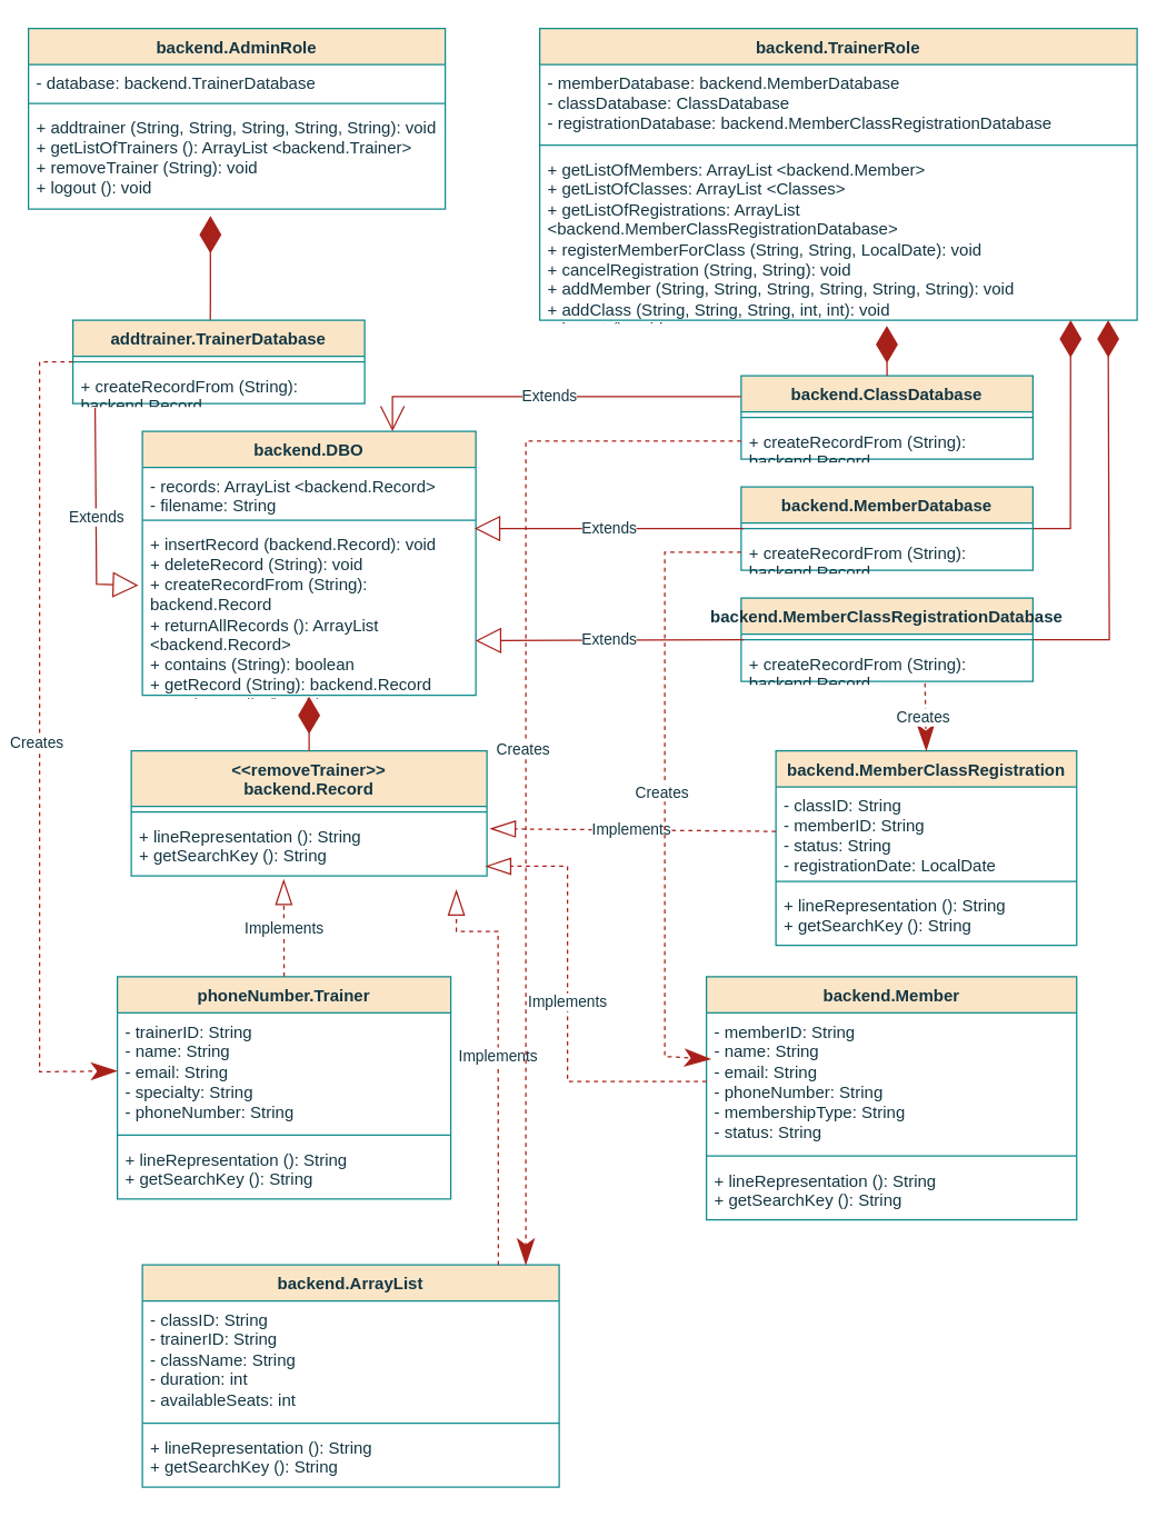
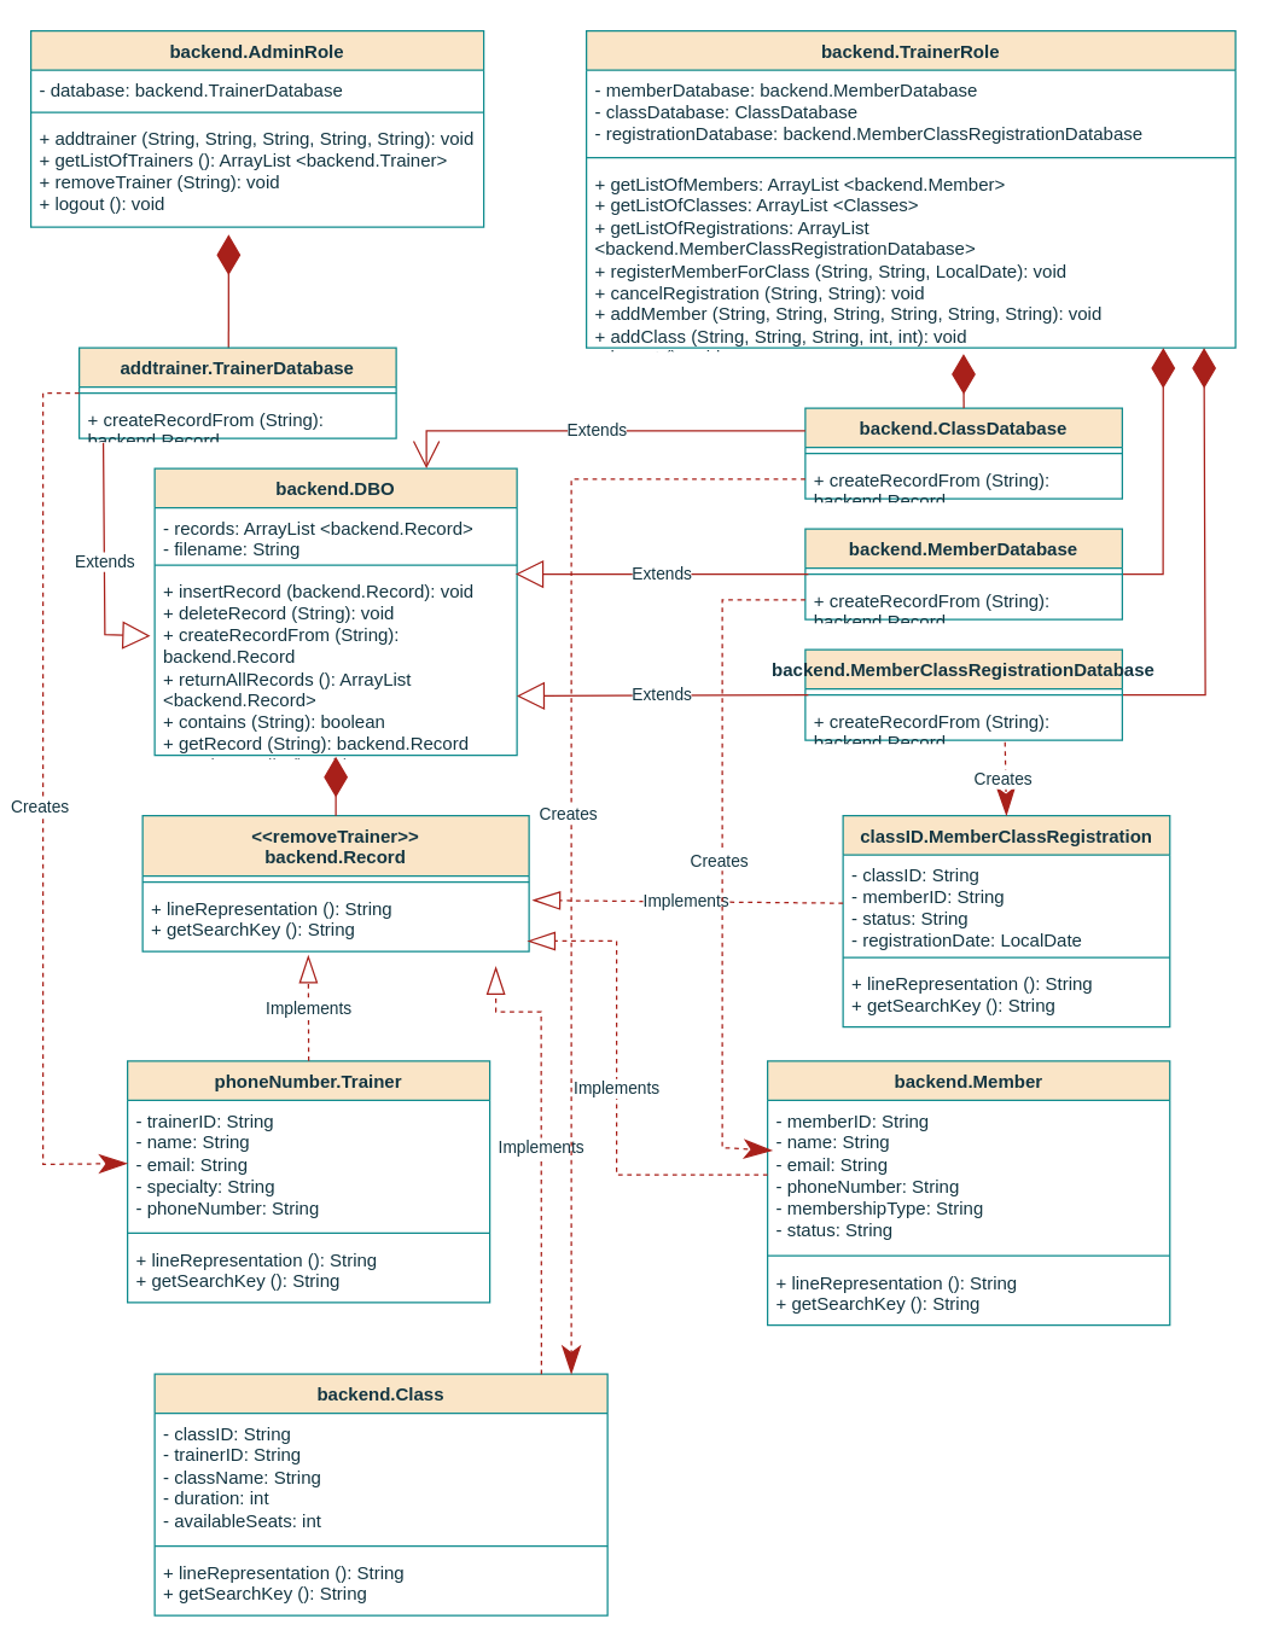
- <mxCell id="23" value="&lt;span style=&quot;text-align: left;&quot;&gt;backend.MemberClassRegistration&lt;/span&gt;" style="swimlane;fontStyle=1;align=center;verticalAlign=top;childLayout=stackLayout;horizontal=1;startSize=26;horizontalStack=0;resizeParent=1;resizeParentMax=0;resizeLast=0;collapsible=1;marginBottom=0;whiteSpace=wrap;html=1;labelBackgroundColor=none;fillColor=#FAE5C7;strokeColor=#0F8B8D;fontColor=#143642;" vertex="1" parent="1"><mxGeometry x="558" y="540" width="216.5" height="140" as="geometry" /></mxCell>
+ <mxCell id="23" value="&lt;span style=&quot;text-align: left;&quot;&gt;classID.MemberClassRegistration&lt;/span&gt;" style="swimlane;fontStyle=1;align=center;verticalAlign=top;childLayout=stackLayout;horizontal=1;startSize=26;horizontalStack=0;resizeParent=1;resizeParentMax=0;resizeLast=0;collapsible=1;marginBottom=0;whiteSpace=wrap;html=1;labelBackgroundColor=none;fillColor=#FAE5C7;strokeColor=#0F8B8D;fontColor=#143642;" vertex="1" parent="1"><mxGeometry x="558" y="540" width="216.5" height="140" as="geometry" /></mxCell>
- <mxCell id="18" value="backend.ArrayList" style="swimlane;fontStyle=1;align=center;verticalAlign=top;childLayout=stackLayout;horizontal=1;startSize=26;horizontalStack=0;resizeParent=1;resizeParentMax=0;resizeLast=0;collapsible=1;marginBottom=0;whiteSpace=wrap;html=1;labelBackgroundColor=none;fillColor=#FAE5C7;strokeColor=#0F8B8D;fontColor=#143642;" vertex="1" parent="1"><mxGeometry x="102" y="910" width="300" height="160" as="geometry" /></mxCell>
+ <mxCell id="18" value="backend.Class" style="swimlane;fontStyle=1;align=center;verticalAlign=top;childLayout=stackLayout;horizontal=1;startSize=26;horizontalStack=0;resizeParent=1;resizeParentMax=0;resizeLast=0;collapsible=1;marginBottom=0;whiteSpace=wrap;html=1;labelBackgroundColor=none;fillColor=#FAE5C7;strokeColor=#0F8B8D;fontColor=#143642;" vertex="1" parent="1"><mxGeometry x="102" y="910" width="300" height="160" as="geometry" /></mxCell>
